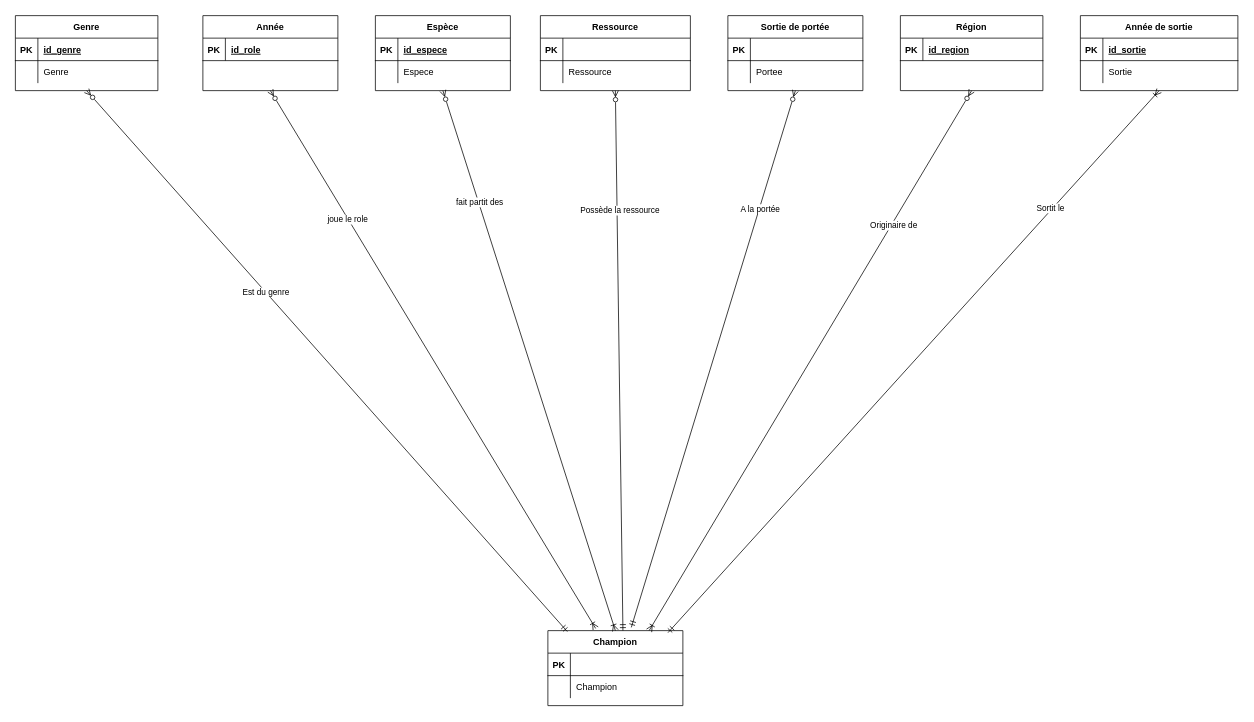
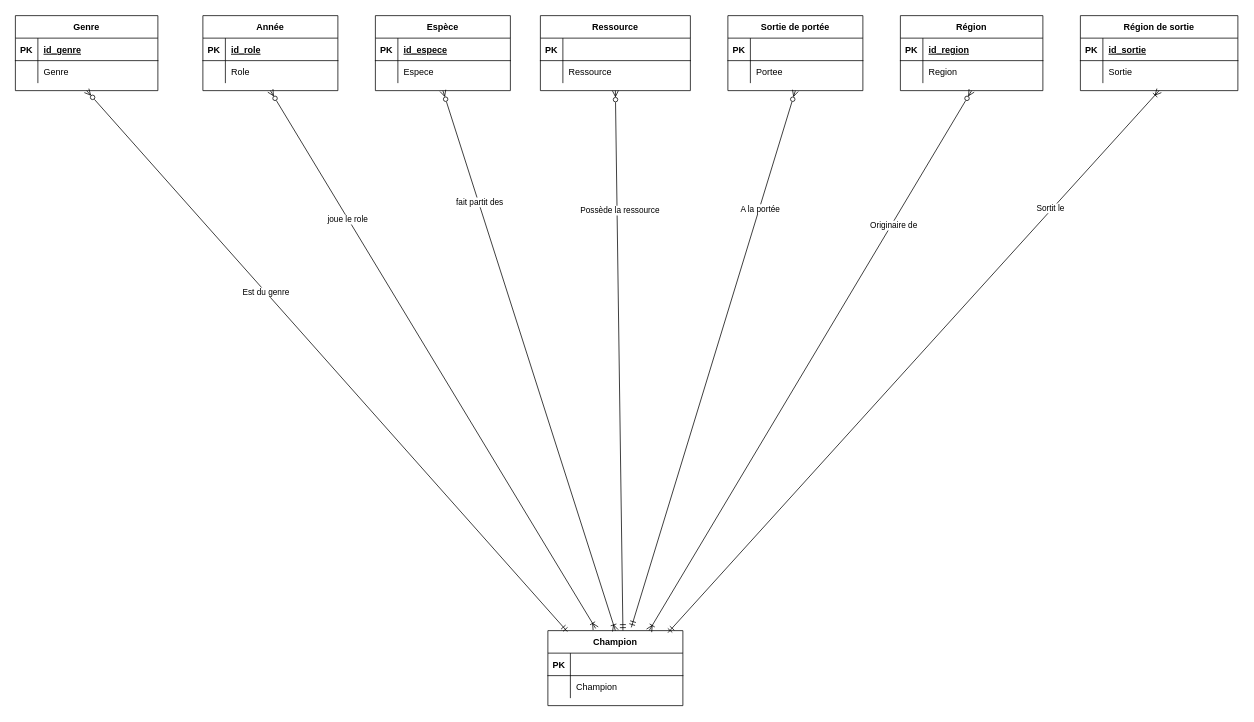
- <mxCell id="9" value="Année de sortie" style="shape=table;startSize=30;container=1;collapsible=1;childLayout=tableLayout;fixedRows=1;rowLines=0;fontStyle=1;align=center;resizeLast=1;" vertex="1" parent="1"><mxGeometry x="1440" y="20" width="210" height="100" as="geometry" /></mxCell>
+ <mxCell id="9" value="Région de sortie" style="shape=table;startSize=30;container=1;collapsible=1;childLayout=tableLayout;fixedRows=1;rowLines=0;fontStyle=1;align=center;resizeLast=1;" vertex="1" parent="1"><mxGeometry x="1440" y="20" width="210" height="100" as="geometry" /></mxCell>
+ <mxCell id="35" value="Role" style="shape=partialRectangle;overflow=hidden;connectable=0;fillColor=none;top=0;left=0;bottom=0;right=0;align=left;spacingLeft=6;" vertex="1" parent="33"><mxGeometry x="30" width="150" height="30" as="geometry"><mxRectangle width="150" height="30" as="alternateBounds" /></mxGeometry></mxCell>
+ <mxCell id="8" value="Region" style="shape=partialRectangle;overflow=hidden;connectable=0;fillColor=none;top=0;left=0;bottom=0;right=0;align=left;spacingLeft=6;" parent="6" vertex="1"><mxGeometry x="30" width="160" height="30" as="geometry"><mxRectangle width="160" height="30" as="alternateBounds" /></mxGeometry></mxCell>
